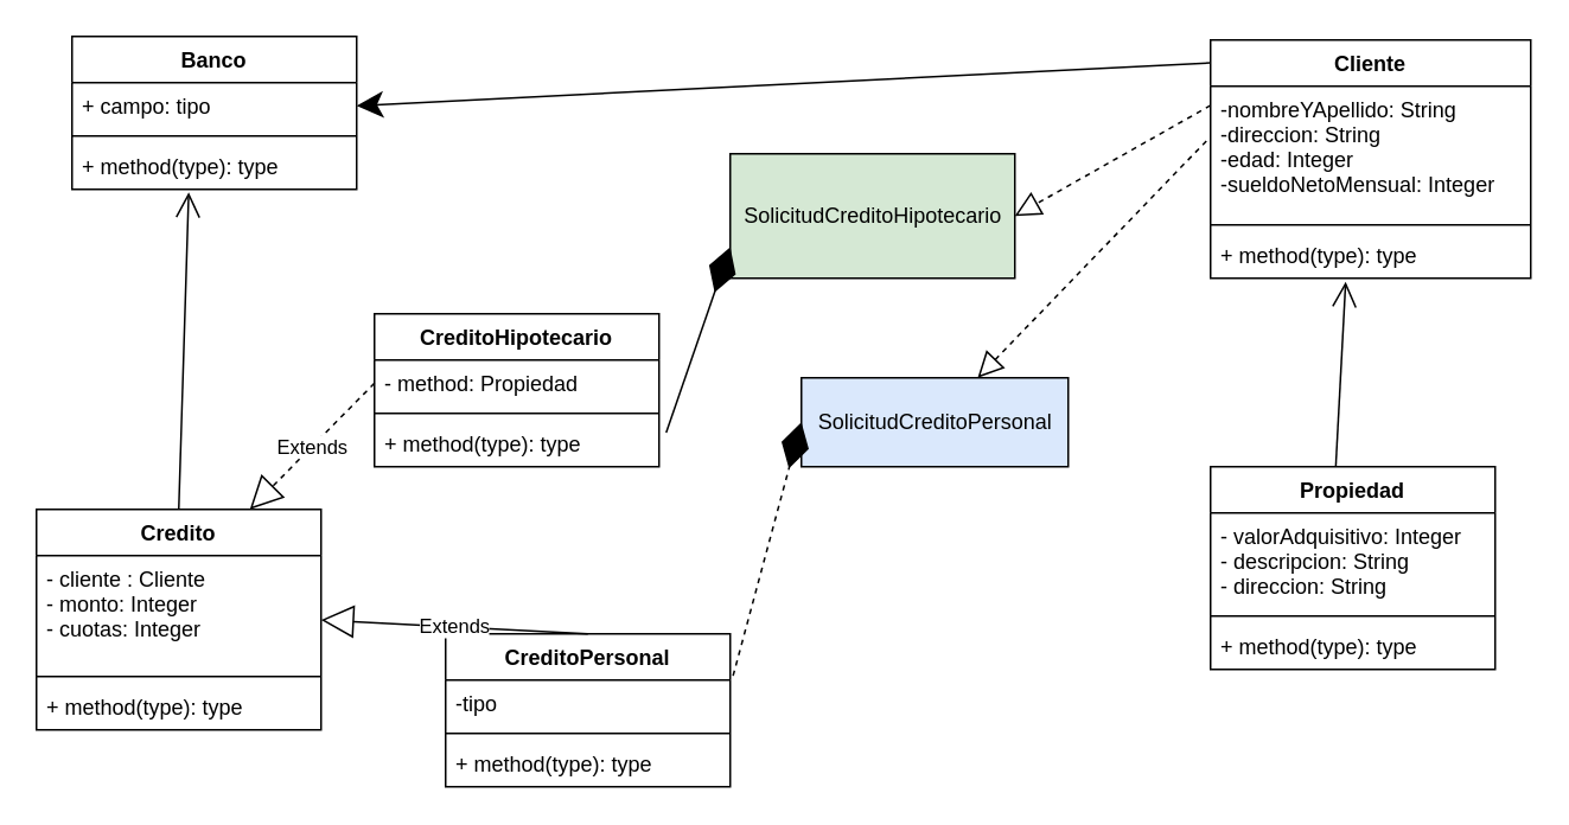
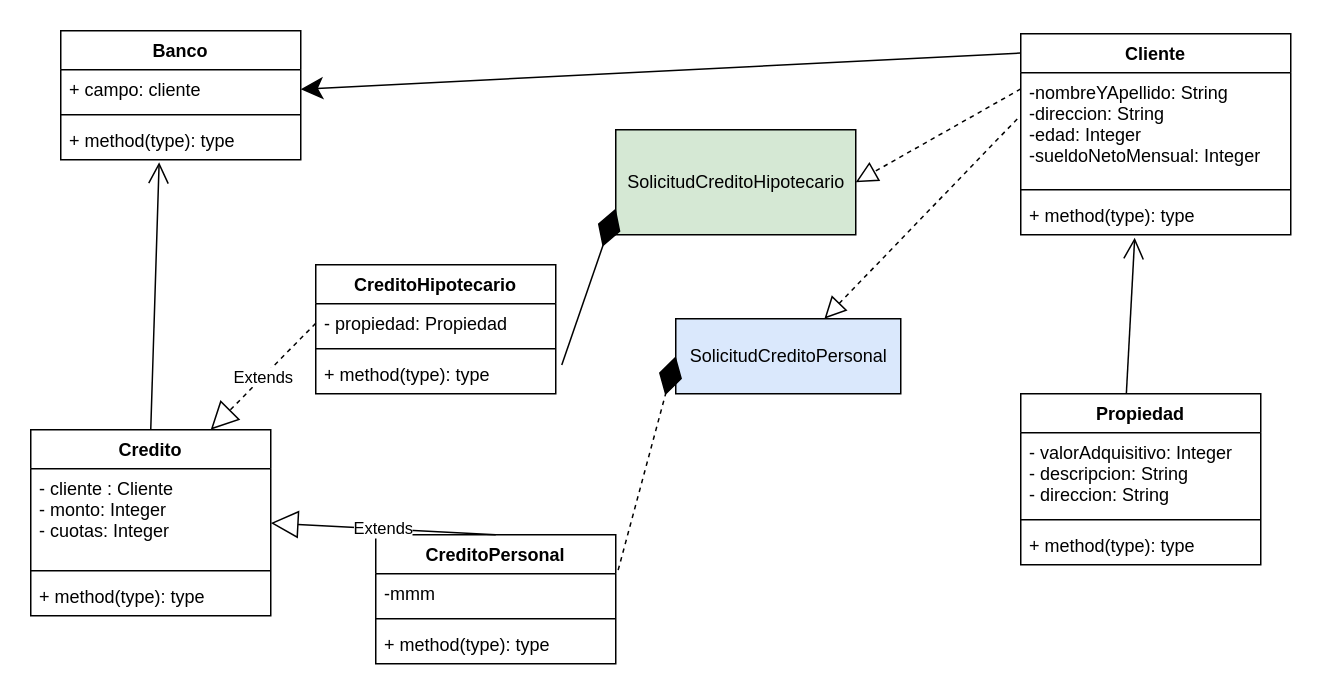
- <mxCell id="7" value="+ campo: tipo" style="text;strokeColor=none;fillColor=none;align=left;verticalAlign=top;spacingLeft=4;spacingRight=4;overflow=hidden;rotatable=0;points=[[0,0.5],[1,0.5]];portConstraint=eastwest;" parent="6" vertex="1"><mxGeometry y="26" width="160" height="26" as="geometry" /></mxCell>
+ <mxCell id="7" value="+ campo: cliente" style="text;strokeColor=none;fillColor=none;align=left;verticalAlign=top;spacingLeft=4;spacingRight=4;overflow=hidden;rotatable=0;points=[[0,0.5],[1,0.5]];portConstraint=eastwest;" parent="6" vertex="1"><mxGeometry y="26" width="160" height="26" as="geometry" /></mxCell>
- <mxCell id="23" value="- method: Propiedad" style="text;strokeColor=none;fillColor=none;align=left;verticalAlign=top;spacingLeft=4;spacingRight=4;overflow=hidden;rotatable=0;points=[[0,0.5],[1,0.5]];portConstraint=eastwest;" parent="22" vertex="1"><mxGeometry y="26" width="160" height="26" as="geometry" /></mxCell>
+ <mxCell id="23" value="- propiedad: Propiedad" style="text;strokeColor=none;fillColor=none;align=left;verticalAlign=top;spacingLeft=4;spacingRight=4;overflow=hidden;rotatable=0;points=[[0,0.5],[1,0.5]];portConstraint=eastwest;" parent="22" vertex="1"><mxGeometry y="26" width="160" height="26" as="geometry" /></mxCell>
- <mxCell id="19" value="-tipo" style="text;strokeColor=none;fillColor=none;align=left;verticalAlign=top;spacingLeft=4;spacingRight=4;overflow=hidden;rotatable=0;points=[[0,0.5],[1,0.5]];portConstraint=eastwest;" parent="18" vertex="1"><mxGeometry y="26" width="160" height="26" as="geometry" /></mxCell>
+ <mxCell id="19" value="-mmm" style="text;strokeColor=none;fillColor=none;align=left;verticalAlign=top;spacingLeft=4;spacingRight=4;overflow=hidden;rotatable=0;points=[[0,0.5],[1,0.5]];portConstraint=eastwest;" parent="18" vertex="1"><mxGeometry y="26" width="160" height="26" as="geometry" /></mxCell>
